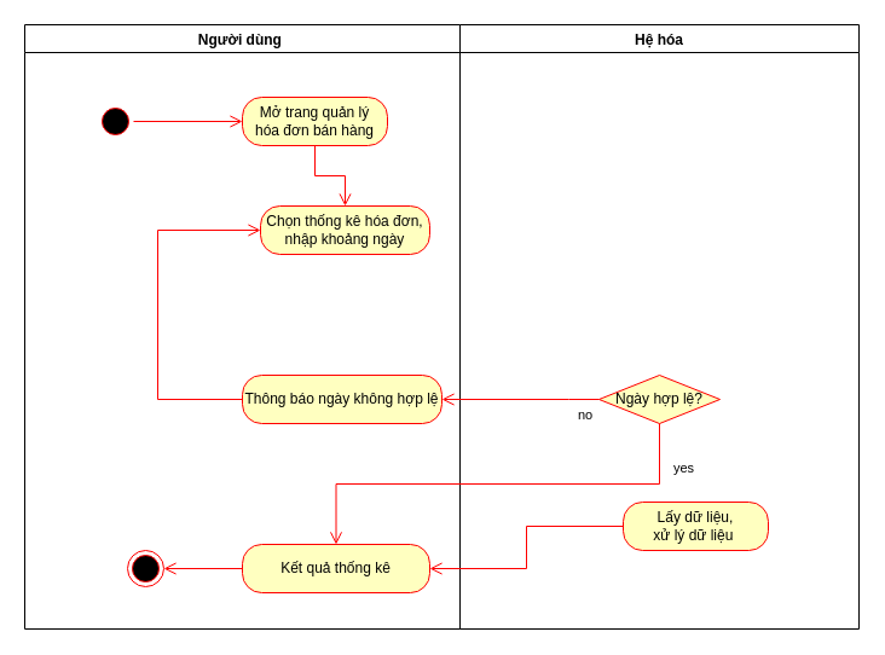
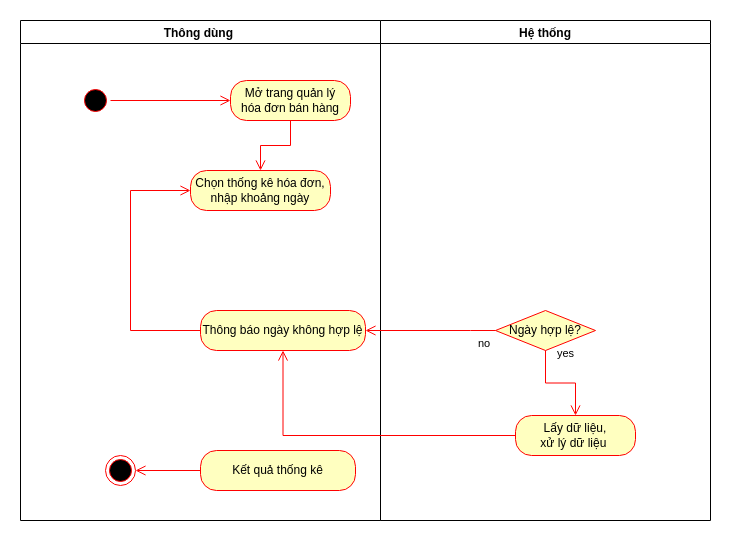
- <mxCell id="2" value="Người dùng " style="swimlane;" parent="1" vertex="1"><mxGeometry y="20" width="360" height="500" as="geometry" x="20" /></mxCell>
+ <mxCell id="2" value="Thông dùng " style="swimlane;" parent="1" vertex="1"><mxGeometry y="20" width="360" height="500" as="geometry" x="20" /></mxCell>
- <mxCell id="13" value="Hệ hóa" style="swimlane;" parent="1" vertex="1"><mxGeometry x="380" y="20" width="330" height="500" as="geometry" /></mxCell>
+ <mxCell id="13" value="Hệ thống" style="swimlane;" parent="1" vertex="1"><mxGeometry x="380" y="20" width="330" height="500" as="geometry" /></mxCell>
- <mxCell id="10" value="Mở trang quản lý&lt;br&gt;hóa đơn bán hàng" style="rounded=1;whiteSpace=wrap;html=1;arcSize=40;fontColor=#000000;fillColor=#ffffc0;strokeColor=#ff0000;" parent="2" vertex="1"><mxGeometry x="180" y="60" width="120" height="40" as="geometry" /></mxCell>
+ <mxCell id="10" value="Mở trang quản lý&lt;br&gt;hóa đơn bán hàng" style="rounded=1;whiteSpace=wrap;html=1;arcSize=40;fontColor=#000000;fillColor=#ffffc0;strokeColor=#ff0000;" parent="2" vertex="1"><mxGeometry x="210" y="60" width="120" height="40" as="geometry" /></mxCell>
- <mxCell id="5" value="Chọn thống kê hóa đơn, nhập khoảng ngày" style="rounded=1;whiteSpace=wrap;html=1;arcSize=40;fontColor=#000000;fillColor=#ffffc0;strokeColor=#ff0000;" parent="2" vertex="1"><mxGeometry x="195" y="150" width="140" height="40" as="geometry" /></mxCell>
+ <mxCell id="5" value="Chọn thống kê hóa đơn, nhập khoảng ngày" style="rounded=1;whiteSpace=wrap;html=1;arcSize=40;fontColor=#000000;fillColor=#ffffc0;strokeColor=#ff0000;" parent="2" vertex="1"><mxGeometry x="170" y="150" width="140" height="40" as="geometry" /></mxCell>
- <mxCell id="16" value="yes" style="edgeStyle=orthogonalEdgeStyle;html=1;align=left;verticalAlign=bottom;endArrow=open;endSize=8;strokeColor=#ff0000;rounded=0;exitX=0.5;exitY=1;exitDx=0;exitDy=0;" parent="13" source="15" target="7" edge="1"><mxGeometry x="-0.75" y="10" relative="1" as="geometry"><mxPoint x="165" y="470" as="targetPoint" /><mxPoint as="offset" /><mxPoint x="175" y="350" as="sourcePoint" /></mxGeometry></mxCell>
+ <mxCell id="16" value="yes" style="edgeStyle=orthogonalEdgeStyle;html=1;align=left;verticalAlign=bottom;endArrow=open;endSize=8;strokeColor=#ff0000;rounded=0;exitX=0.5;exitY=1;exitDx=0;exitDy=0;entryX=0.5;entryY=0;entryDx=0;entryDy=0;" parent="13" source="15" target="14" edge="1"><mxGeometry x="-0.75" y="10" relative="1" as="geometry"><mxPoint x="165" y="470" as="targetPoint" /><mxPoint as="offset" /><mxPoint x="175" y="350" as="sourcePoint" /></mxGeometry></mxCell>
- <mxCell id="17" value="" style="edgeStyle=orthogonalEdgeStyle;html=1;verticalAlign=bottom;endArrow=open;endSize=8;strokeColor=#ff0000;rounded=0;entryX=1;entryY=0.5;entryDx=0;entryDy=0;exitX=0;exitY=0.5;exitDx=0;exitDy=0;" parent="1" source="14" target="7" edge="1"><mxGeometry relative="1" as="geometry"><mxPoint x="445" y="550" as="targetPoint" /><mxPoint x="230" y="510" as="sourcePoint" /></mxGeometry></mxCell>
+ <mxCell id="17" value="" style="edgeStyle=orthogonalEdgeStyle;html=1;verticalAlign=bottom;endArrow=open;endSize=8;strokeColor=#ff0000;rounded=0;exitX=0;exitY=0.5;exitDx=0;exitDy=0;" parent="1" source="14" target="6" edge="1"><mxGeometry relative="1" as="geometry"><mxPoint x="445" y="550" as="targetPoint" /><mxPoint x="230" y="510" as="sourcePoint" /></mxGeometry></mxCell>
